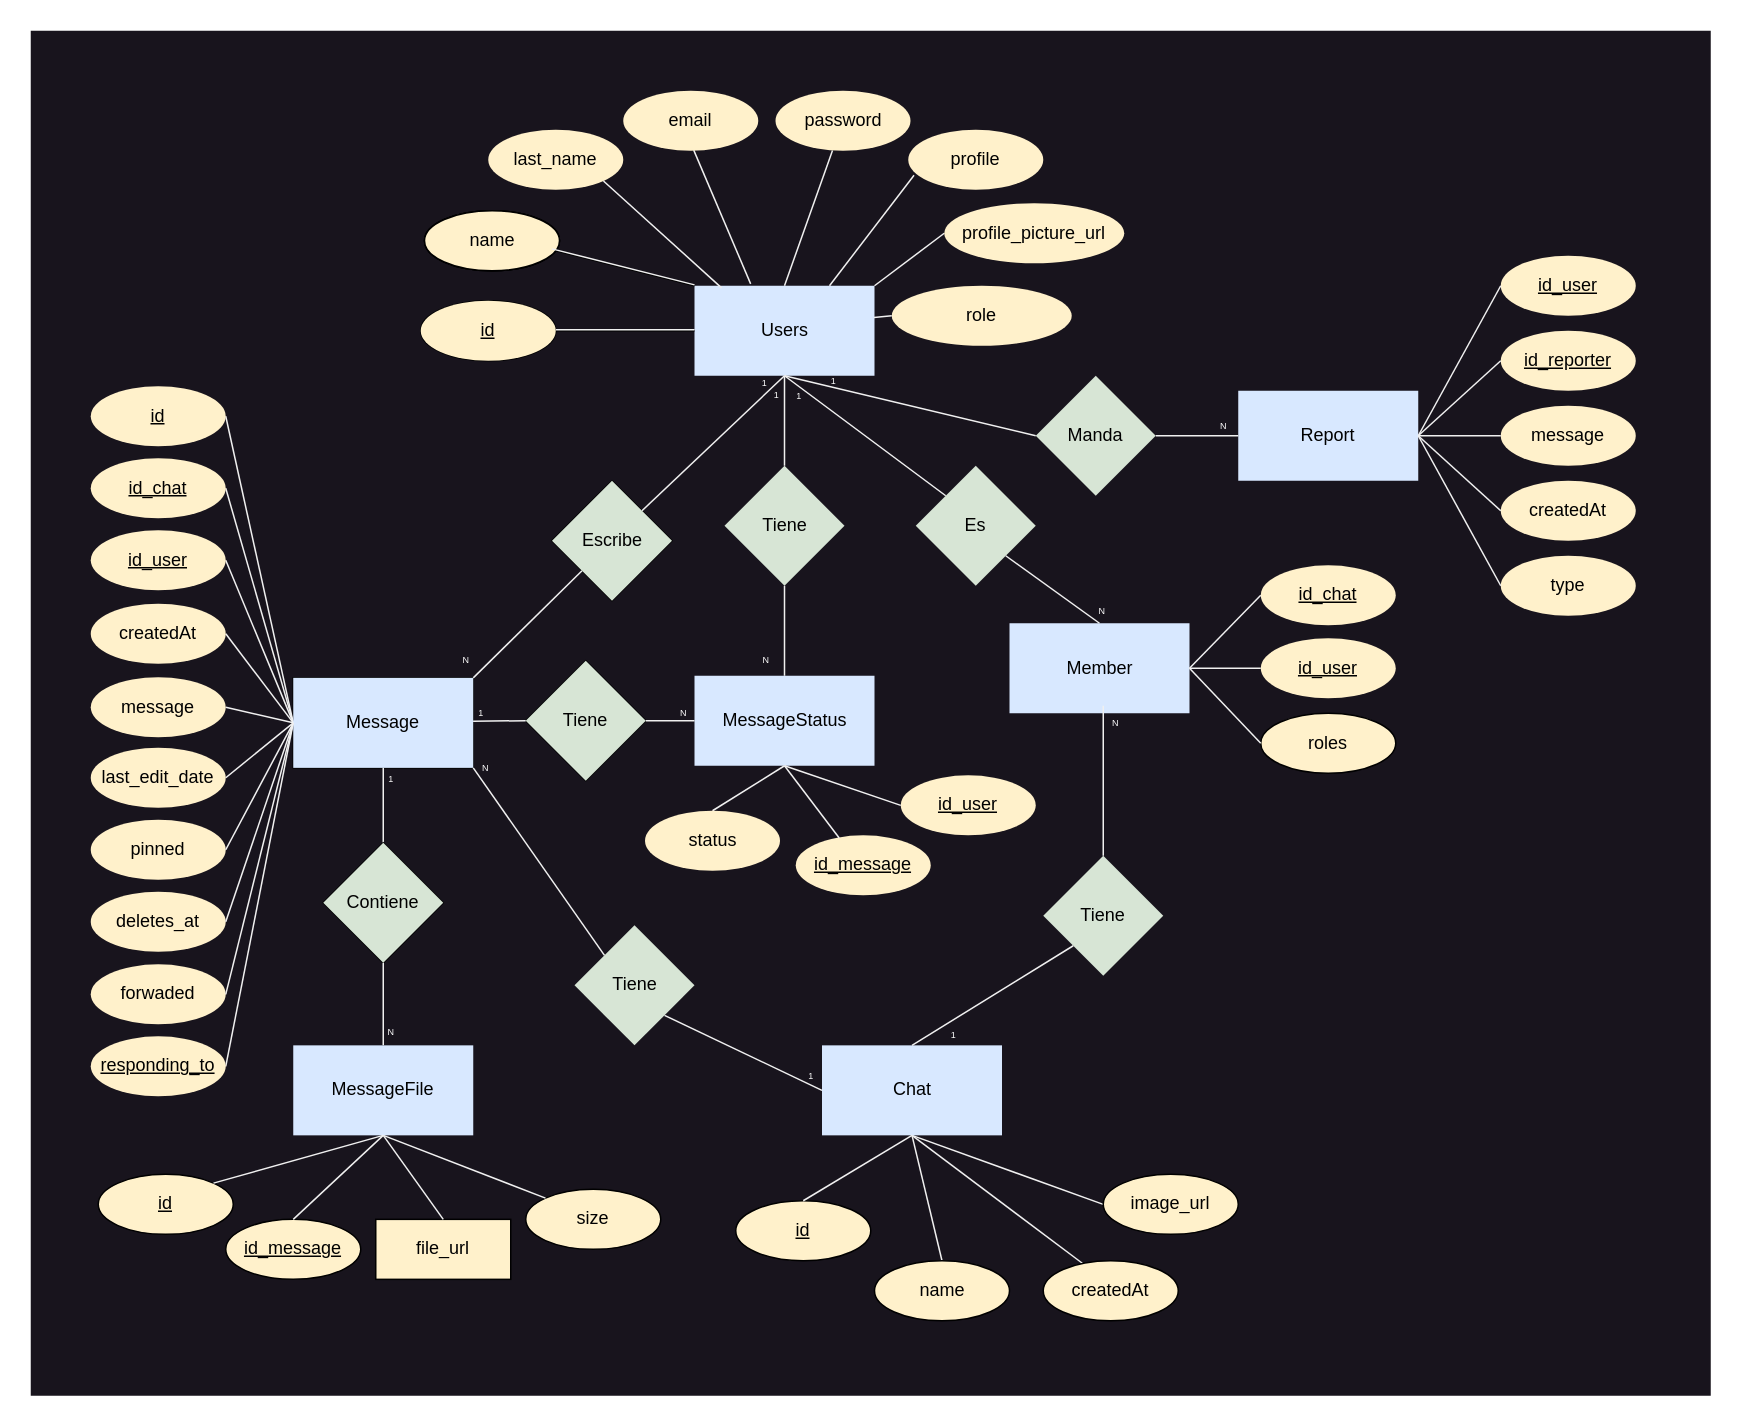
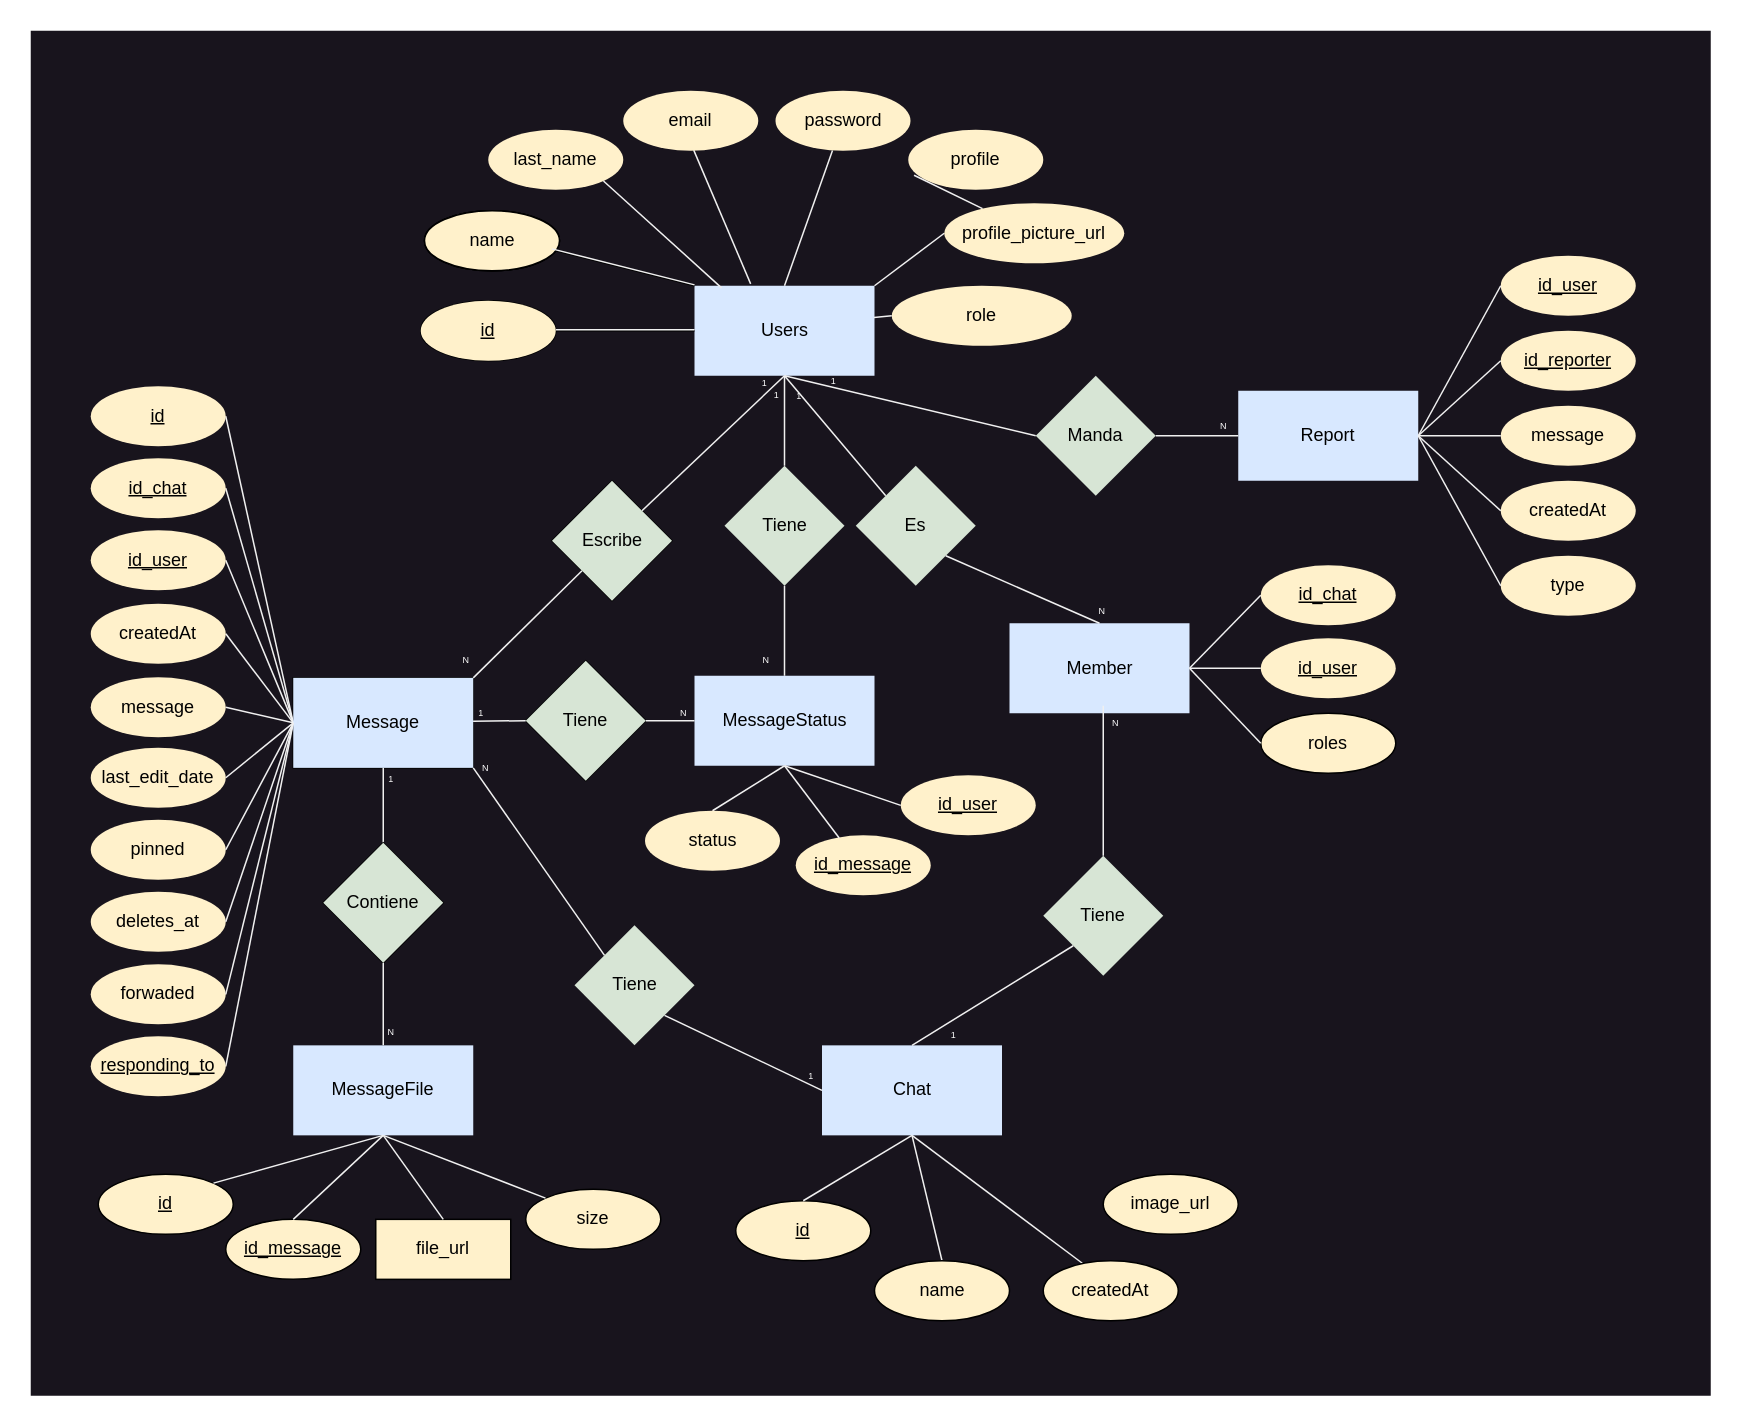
- <mxCell id="10" value="" style="endArrow=none;html=1;rounded=0;entryX=0.75;entryY=0;entryDx=0;entryDy=0;exitX=0.043;exitY=0.758;exitDx=0;exitDy=0;fontColor=#000000;strokeColor=#F0F0F0;exitPerimeter=0;" parent="1" source="59" target="6" edge="1"><mxGeometry width="50" height="50" relative="1" as="geometry"><mxPoint x="622.5" y="146" as="sourcePoint" /><mxPoint x="492.5" y="300" as="targetPoint" /></mxGeometry></mxCell>
+ <mxCell id="10" value="" style="endArrow=none;html=1;rounded=0;exitX=0.043;exitY=0.758;exitDx=0;exitDy=0;fontColor=#000000;strokeColor=#F0F0F0;exitPerimeter=0;" parent="1" source="59" target="61" edge="1"><mxGeometry width="50" height="50" relative="1" as="geometry"><mxPoint x="622.5" y="146" as="sourcePoint" /><mxPoint x="492.5" y="300" as="targetPoint" /></mxGeometry></mxCell>
- <mxCell id="44" value="Es" style="rhombus;whiteSpace=wrap;html=1;fontColor=#000000;fillColor=#D7E5D5;strokeColor=none;" parent="1" vertex="1"><mxGeometry x="610" y="310" width="80" height="80" as="geometry" /></mxCell>
+ <mxCell id="44" value="Es" style="rhombus;whiteSpace=wrap;html=1;fontColor=#000000;fillColor=#D7E5D5;strokeColor=none;" parent="1" vertex="1"><mxGeometry x="570" y="310" width="80" height="80" as="geometry" /></mxCell>
- <mxCell id="4" value="" style="endArrow=none;html=1;rounded=0;exitX=0.5;exitY=1;exitDx=0;exitDy=0;entryX=0;entryY=0.5;entryDx=0;entryDy=0;fontColor=#000000;strokeColor=#F0F0F0;" parent="1" source="13" target="22" edge="1"><mxGeometry relative="1" as="geometry"><mxPoint x="790" y="802.4" as="sourcePoint" /><mxPoint x="680" y="852.4" as="targetPoint" /></mxGeometry></mxCell>
